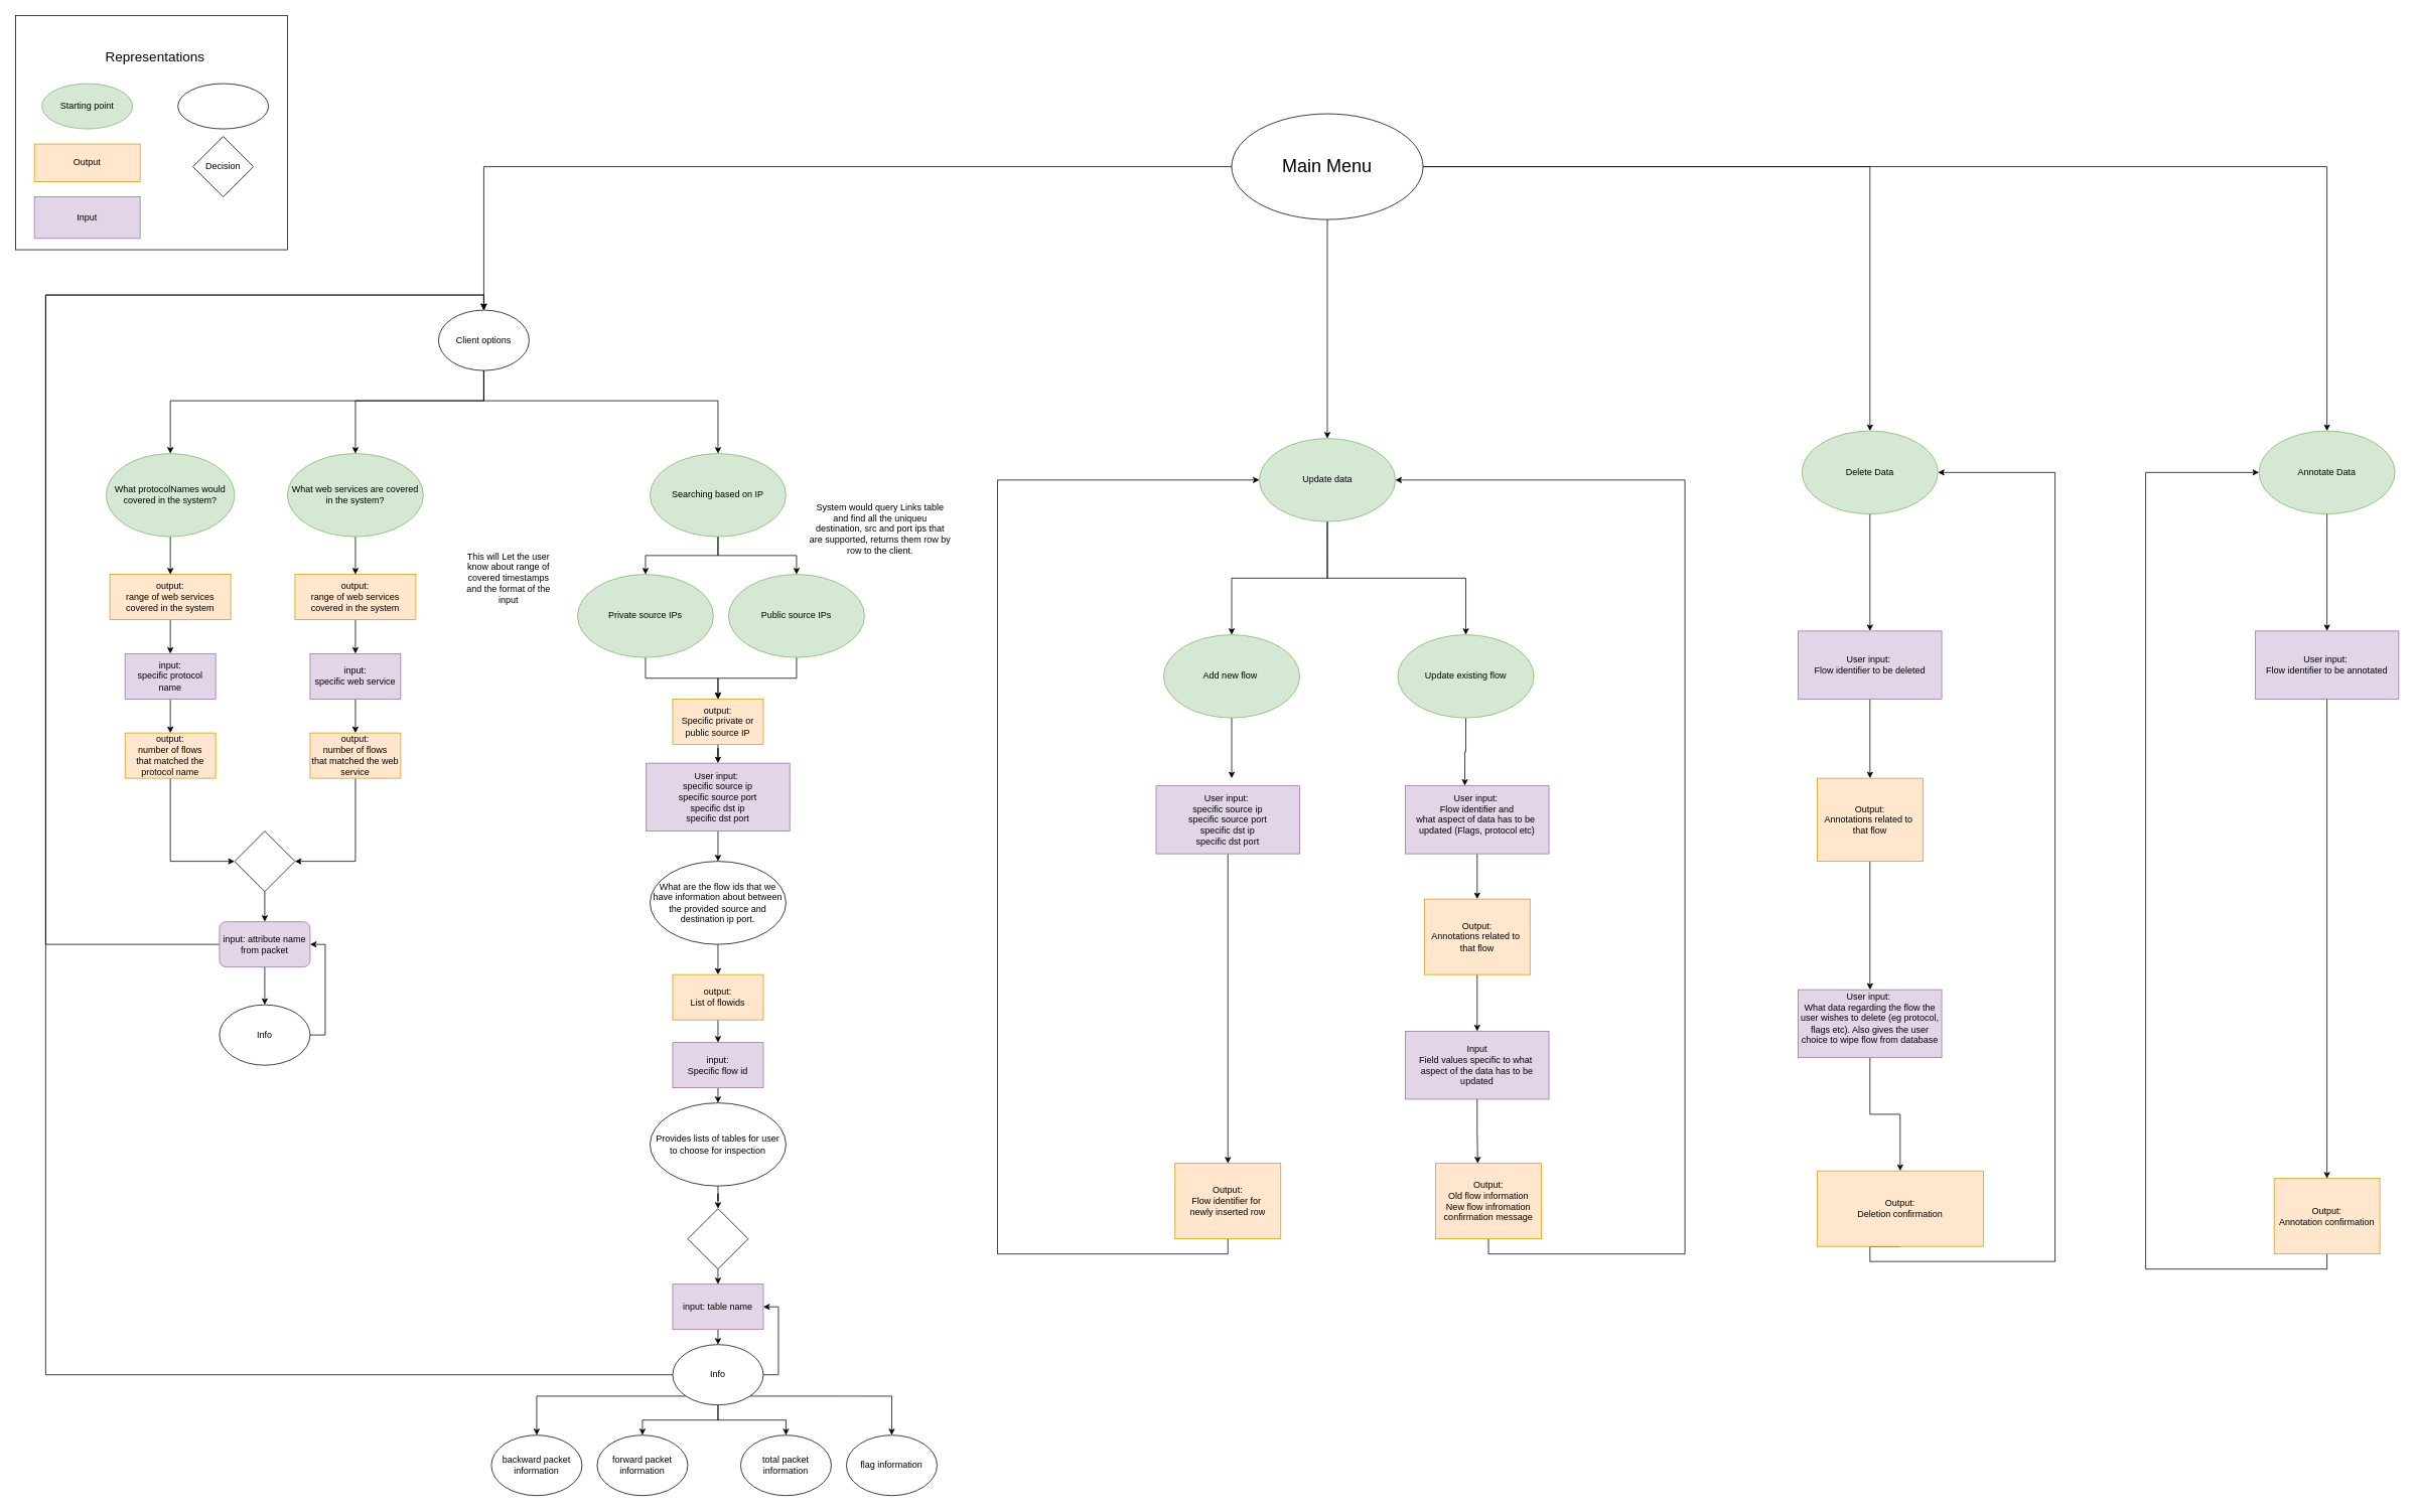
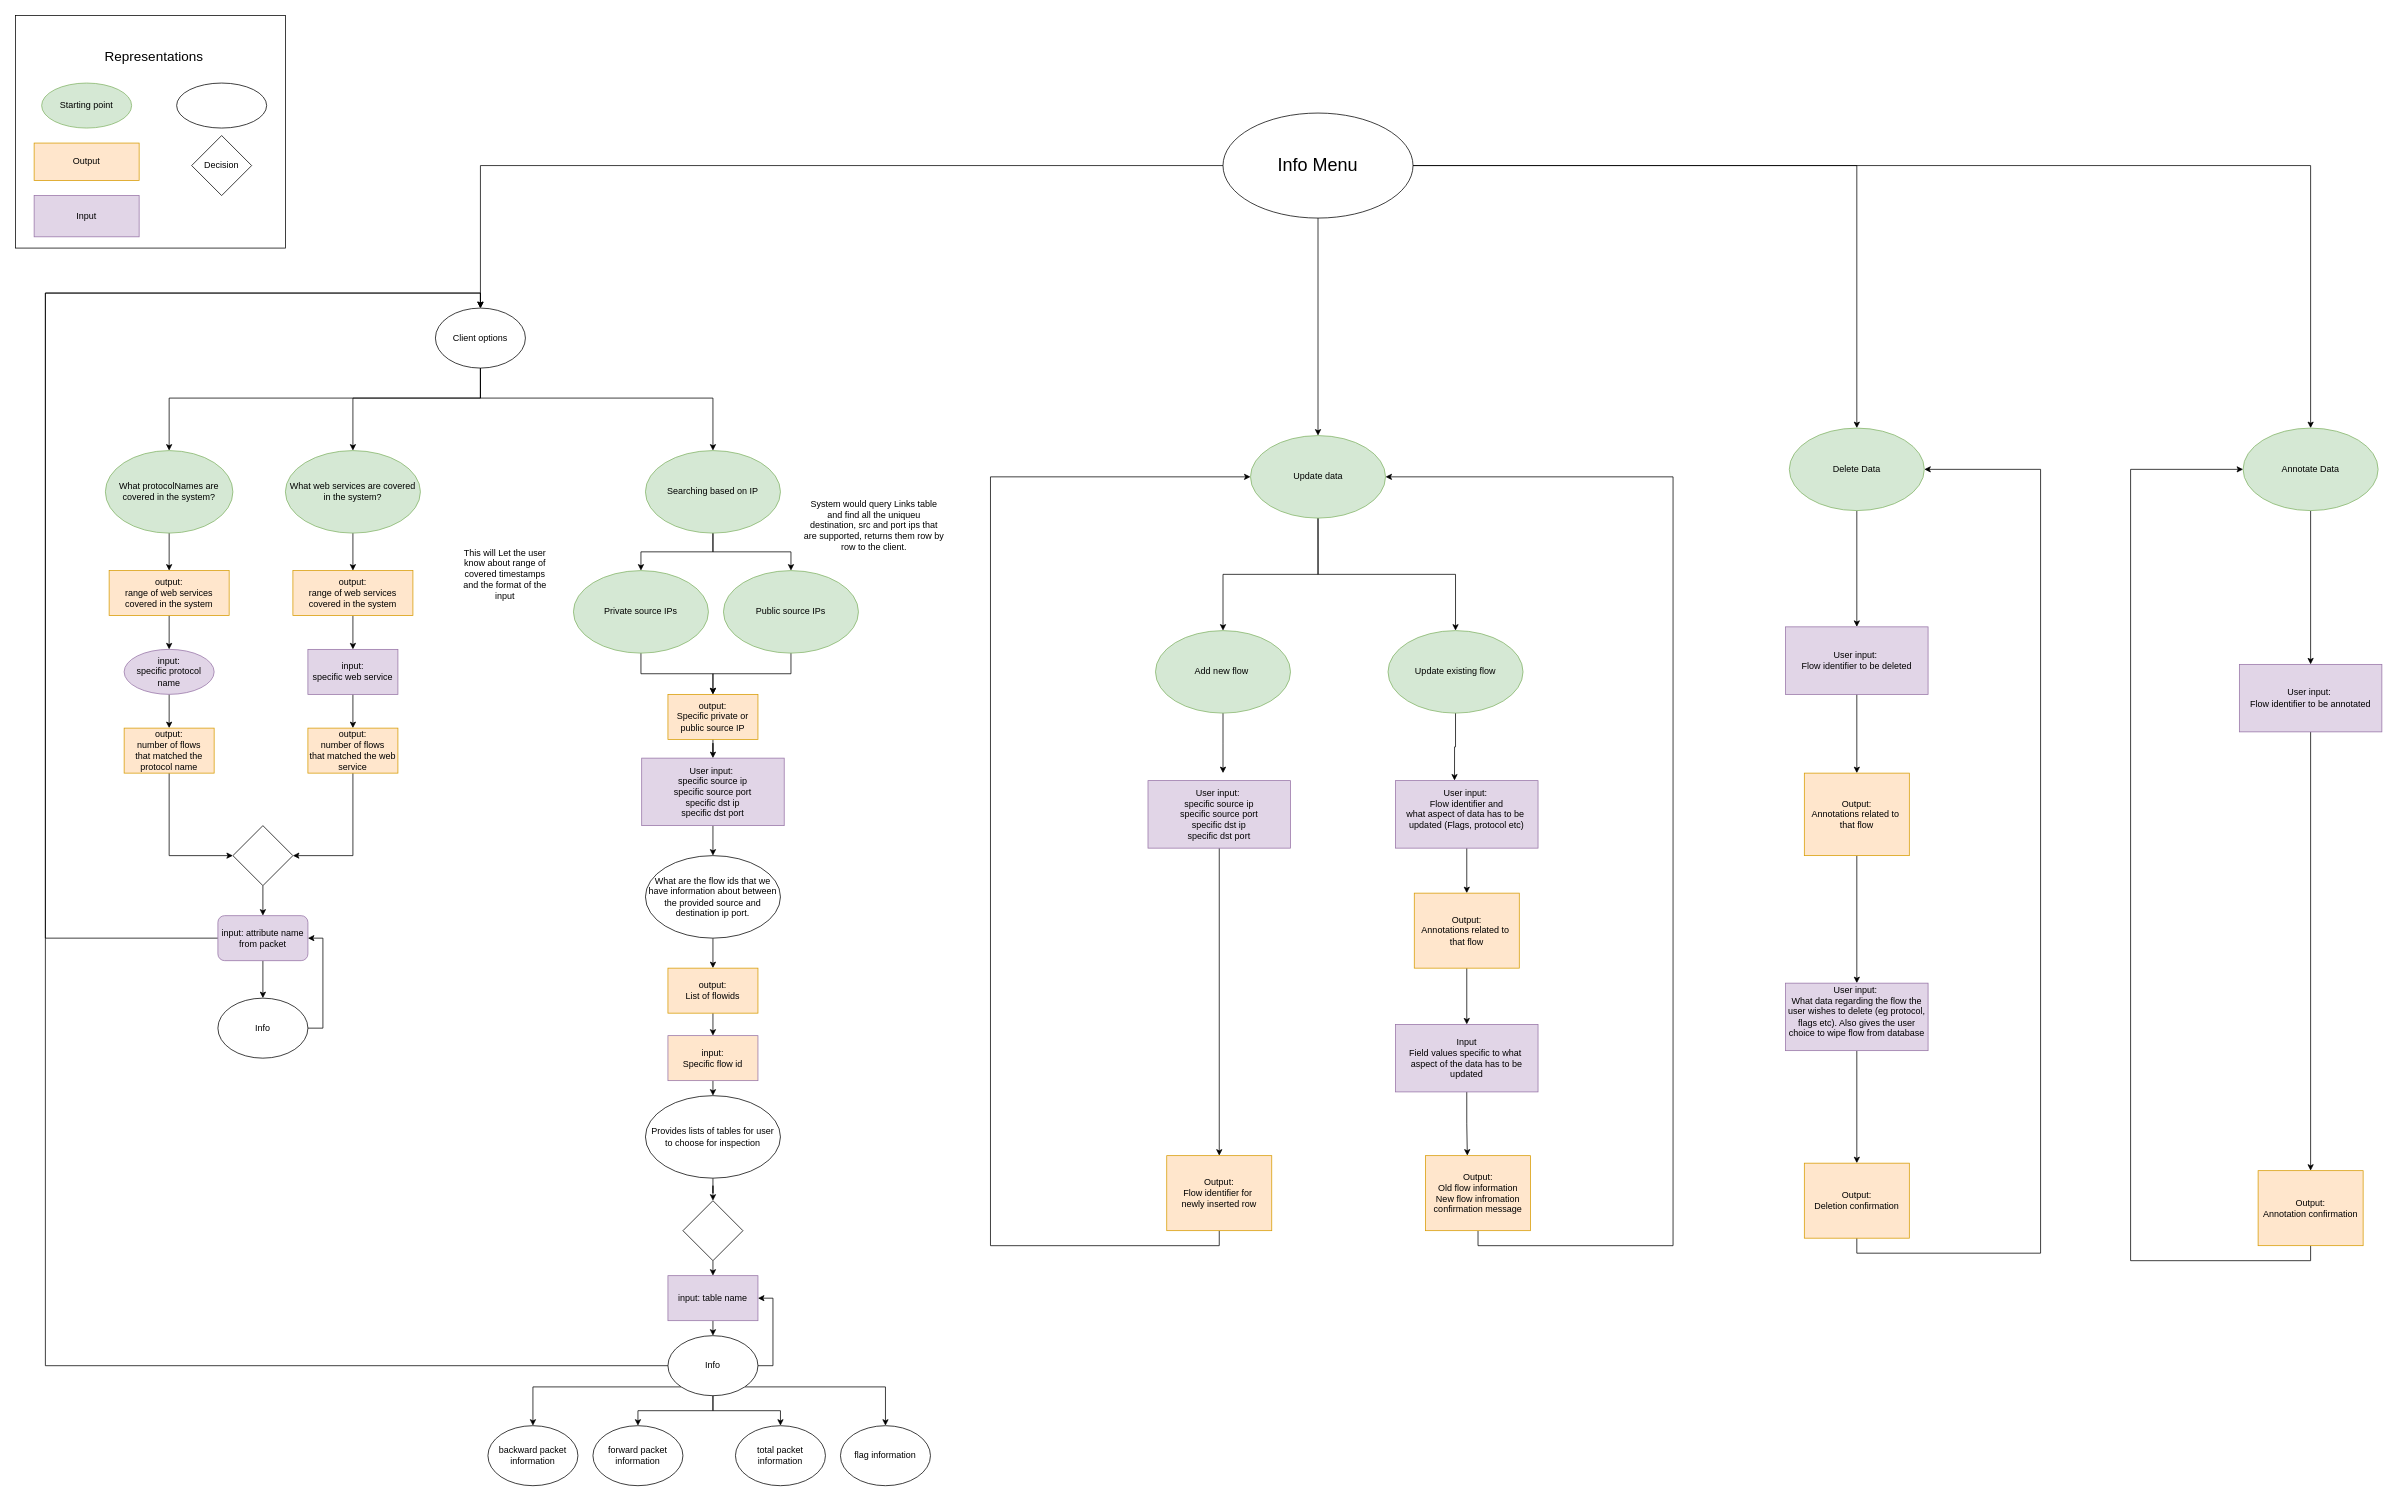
- <mxCell id="84" value="&lt;font style=&quot;font-size: 24px&quot;&gt;Main Menu&lt;/font&gt;" style="ellipse;whiteSpace=wrap;html=1;" parent="1" vertex="1"><mxGeometry x="1630" y="150" width="253.33" height="140" as="geometry" /></mxCell>
+ <mxCell id="84" value="&lt;font style=&quot;font-size: 24px&quot;&gt;Info Menu&lt;/font&gt;" style="ellipse;whiteSpace=wrap;html=1;" parent="1" vertex="1"><mxGeometry x="1630" y="150" width="253.33" height="140" as="geometry" /></mxCell>
- <mxCell id="27" value="What protocolNames would covered in the system?" style="ellipse;whiteSpace=wrap;html=1;fillColor=#d5e8d4;strokeColor=#82b366;" parent="1" vertex="1"><mxGeometry x="140" y="600" width="170" height="110" as="geometry" /></mxCell>
+ <mxCell id="27" value="What protocolNames are covered in the system?" style="ellipse;whiteSpace=wrap;html=1;fillColor=#d5e8d4;strokeColor=#82b366;" parent="1" vertex="1"><mxGeometry x="140" y="600" width="170" height="110" as="geometry" /></mxCell>
- <mxCell id="102" value="&lt;span&gt;User input:&amp;nbsp;&lt;/span&gt;&lt;br&gt;&lt;span&gt;Flow identifier to be annotated&lt;br&gt;&lt;/span&gt;" style="rounded=0;whiteSpace=wrap;html=1;fillColor=#e1d5e7;strokeColor=#9673a6;" parent="1" vertex="1"><mxGeometry x="2985" y="835" width="190" height="90" as="geometry" /></mxCell>
+ <mxCell id="102" value="&lt;span&gt;User input:&amp;nbsp;&lt;/span&gt;&lt;br&gt;&lt;span&gt;Flow identifier to be annotated&lt;br&gt;&lt;/span&gt;" style="rounded=0;whiteSpace=wrap;html=1;fillColor=#e1d5e7;strokeColor=#9673a6;" parent="1" vertex="1"><mxGeometry x="2985" y="885" width="190" height="90" as="geometry" /></mxCell>
- <mxCell id="29" value="input:&lt;br&gt;specific protocol name" style="rounded=0;whiteSpace=wrap;html=1;fillColor=#e1d5e7;strokeColor=#9673a6;" parent="1" vertex="1"><mxGeometry x="165" y="865" width="120" height="60" as="geometry" /></mxCell>
+ <mxCell id="29" value="input:&lt;br&gt;specific protocol name" style="ellipse;whiteSpace=wrap;html=1;fillColor=#e1d5e7;strokeColor=#9673a6;" parent="1" vertex="1"><mxGeometry x="165" y="865" width="120" height="60" as="geometry" /></mxCell>
- <mxCell id="21" value="input:&lt;br&gt;Specific flow id" style="rounded=0;whiteSpace=wrap;html=1;fillColor=#e1d5e7;strokeColor=#9673a6;" parent="1" vertex="1"><mxGeometry x="890" y="1380" width="120" height="60" as="geometry" /></mxCell>
+ <mxCell id="21" value="input:&lt;br&gt;Specific flow id" style="rounded=0;whiteSpace=wrap;html=1;fillColor=#ffe6cc;strokeColor=#9673a6;" parent="1" vertex="1"><mxGeometry x="890" y="1380" width="120" height="60" as="geometry" /></mxCell>
- <mxCell id="98" value="Output:&lt;br&gt;Deletion confirmation" style="rounded=0;whiteSpace=wrap;html=1;fillColor=#ffe6cc;strokeColor=#d79b00;" parent="1" vertex="1"><mxGeometry x="2405" y="1550" width="220" height="100" as="geometry" /></mxCell>
+ <mxCell id="98" value="Output:&lt;br&gt;Deletion confirmation" style="rounded=0;whiteSpace=wrap;html=1;fillColor=#ffe6cc;strokeColor=#d79b00;" parent="1" vertex="1"><mxGeometry x="2405" y="1550" width="140" height="100" as="geometry" /></mxCell>
